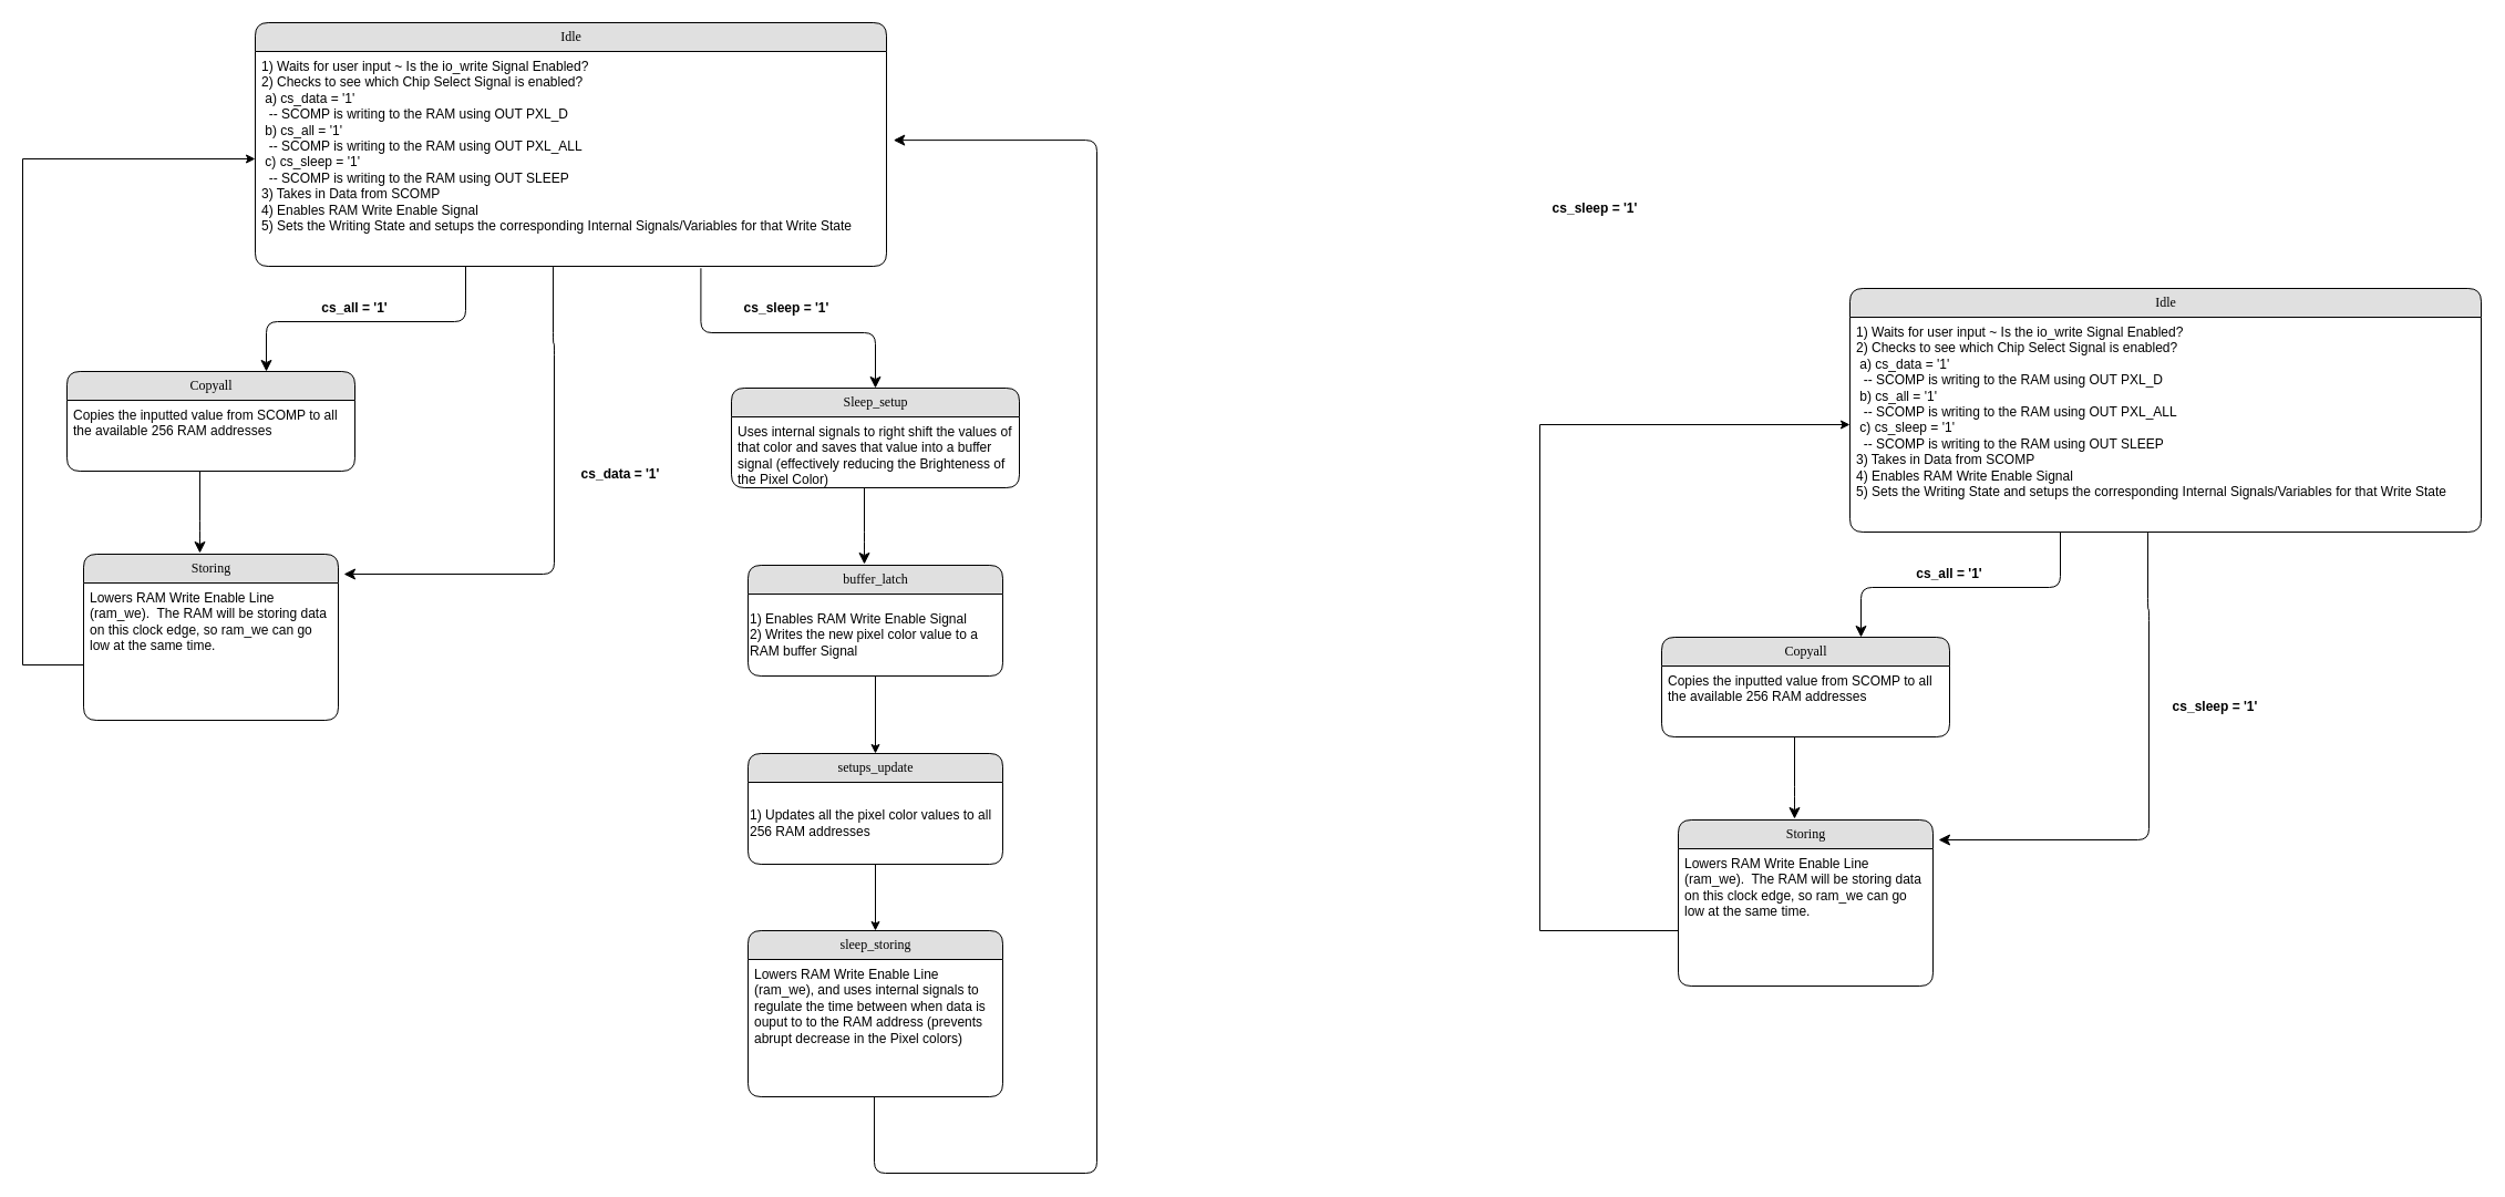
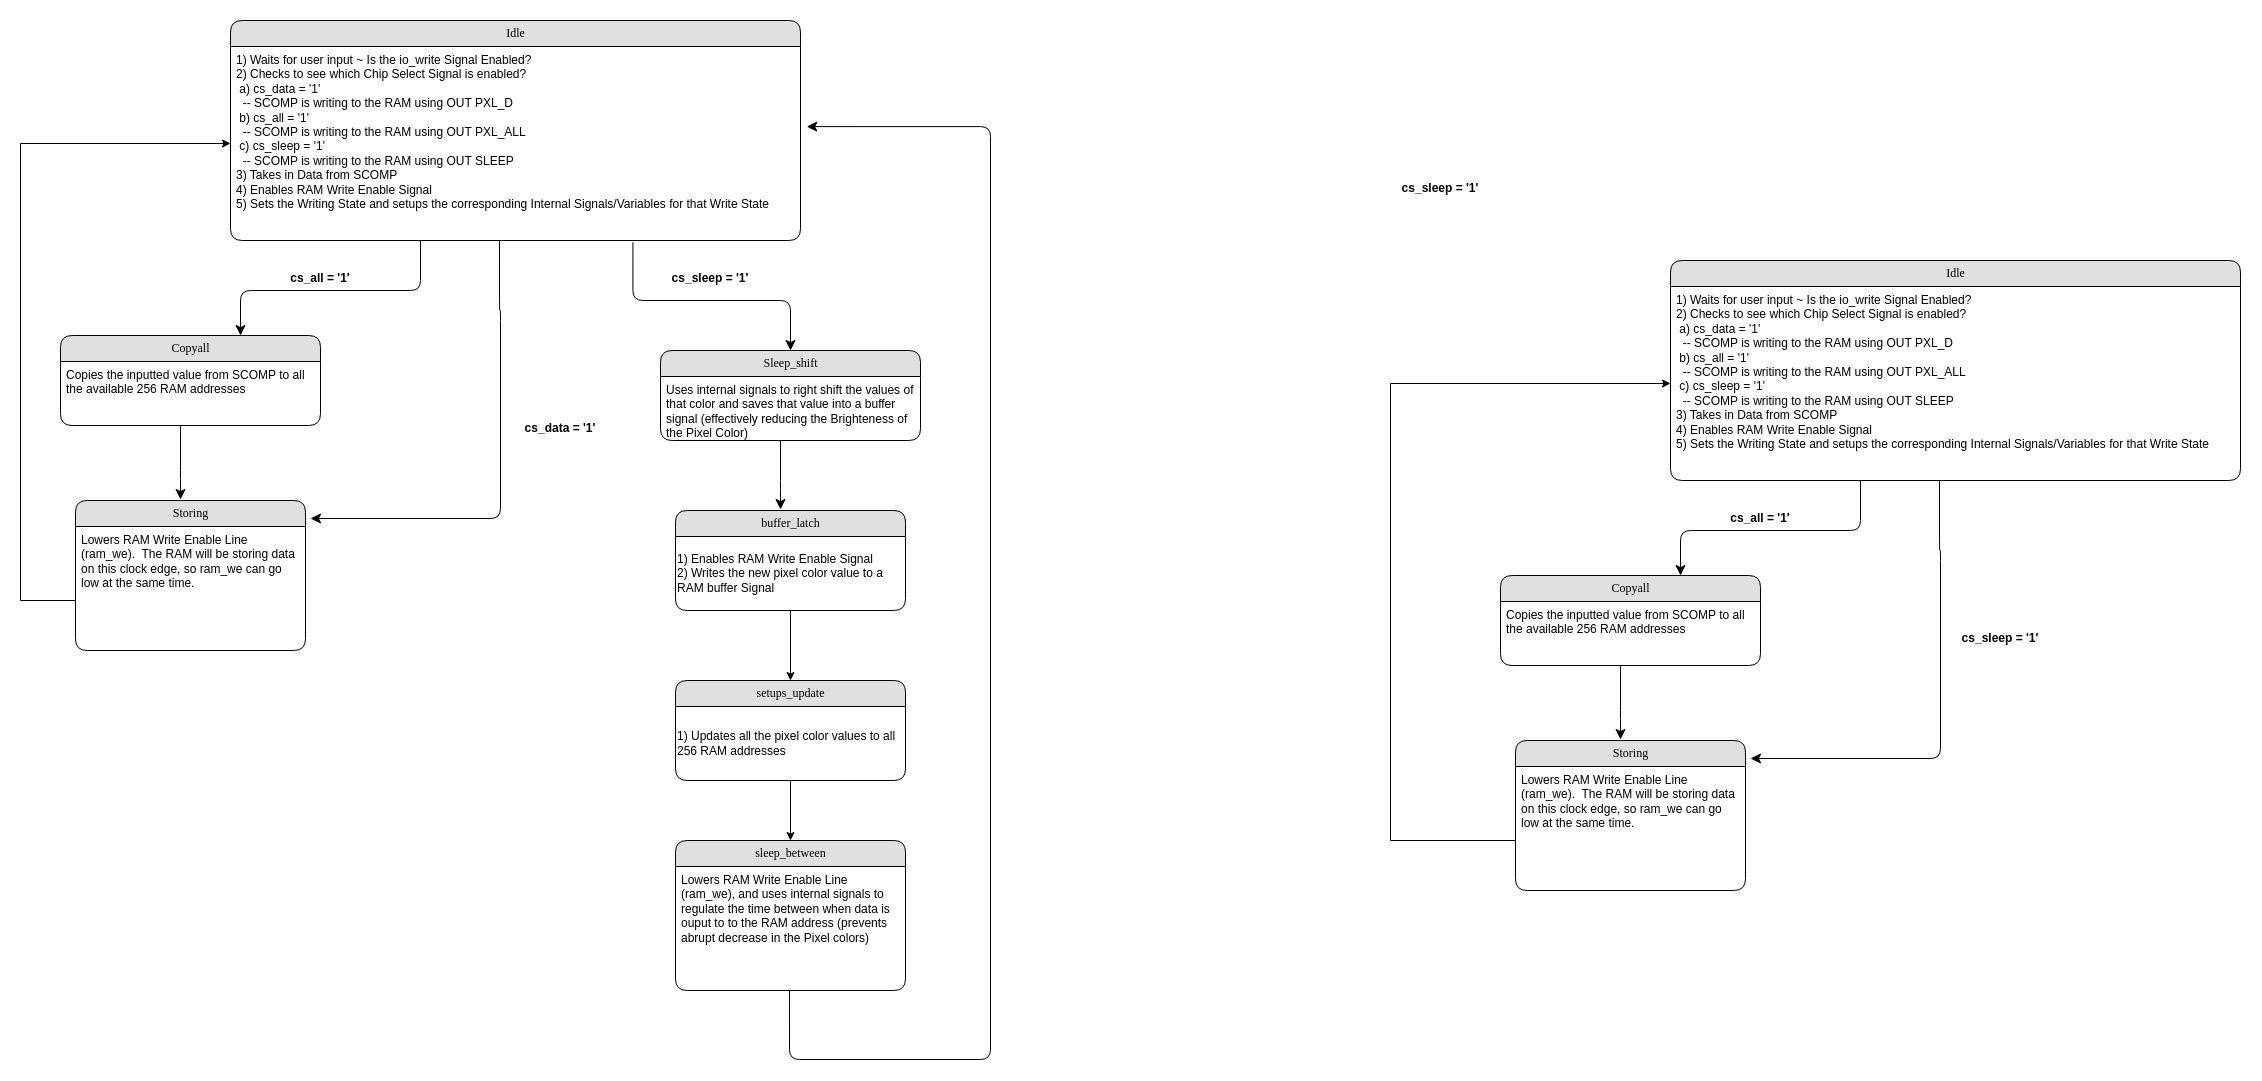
- <mxCell id="26" value="Sleep_setup" style="swimlane;html=1;fontStyle=0;childLayout=stackLayout;horizontal=1;startSize=26;fillColor=#e0e0e0;horizontalStack=0;resizeParent=1;resizeLast=0;collapsible=1;marginBottom=0;swimlaneFillColor=#ffffff;align=center;rounded=1;shadow=0;comic=0;labelBackgroundColor=none;strokeWidth=1;fontFamily=Verdana;fontSize=12" parent="1" vertex="1"><mxGeometry x="660" y="350" width="260" height="90" as="geometry" /></mxCell>
+ <mxCell id="26" value="Sleep_shift" style="swimlane;html=1;fontStyle=0;childLayout=stackLayout;horizontal=1;startSize=26;fillColor=#e0e0e0;horizontalStack=0;resizeParent=1;resizeLast=0;collapsible=1;marginBottom=0;swimlaneFillColor=#ffffff;align=center;rounded=1;shadow=0;comic=0;labelBackgroundColor=none;strokeWidth=1;fontFamily=Verdana;fontSize=12" parent="1" vertex="1"><mxGeometry x="660" y="350" width="260" height="90" as="geometry" /></mxCell>
- <mxCell id="38" value="sleep_storing" style="swimlane;html=1;fontStyle=0;childLayout=stackLayout;horizontal=1;startSize=26;fillColor=#e0e0e0;horizontalStack=0;resizeParent=1;resizeLast=0;collapsible=1;marginBottom=0;swimlaneFillColor=#ffffff;align=center;rounded=1;shadow=0;comic=0;labelBackgroundColor=none;strokeWidth=1;fontFamily=Verdana;fontSize=12" parent="1" vertex="1"><mxGeometry x="675" y="840" width="230" height="150" as="geometry" /></mxCell>
+ <mxCell id="38" value="sleep_between" style="swimlane;html=1;fontStyle=0;childLayout=stackLayout;horizontal=1;startSize=26;fillColor=#e0e0e0;horizontalStack=0;resizeParent=1;resizeLast=0;collapsible=1;marginBottom=0;swimlaneFillColor=#ffffff;align=center;rounded=1;shadow=0;comic=0;labelBackgroundColor=none;strokeWidth=1;fontFamily=Verdana;fontSize=12" parent="1" vertex="1"><mxGeometry x="675" y="840" width="230" height="150" as="geometry" /></mxCell>
